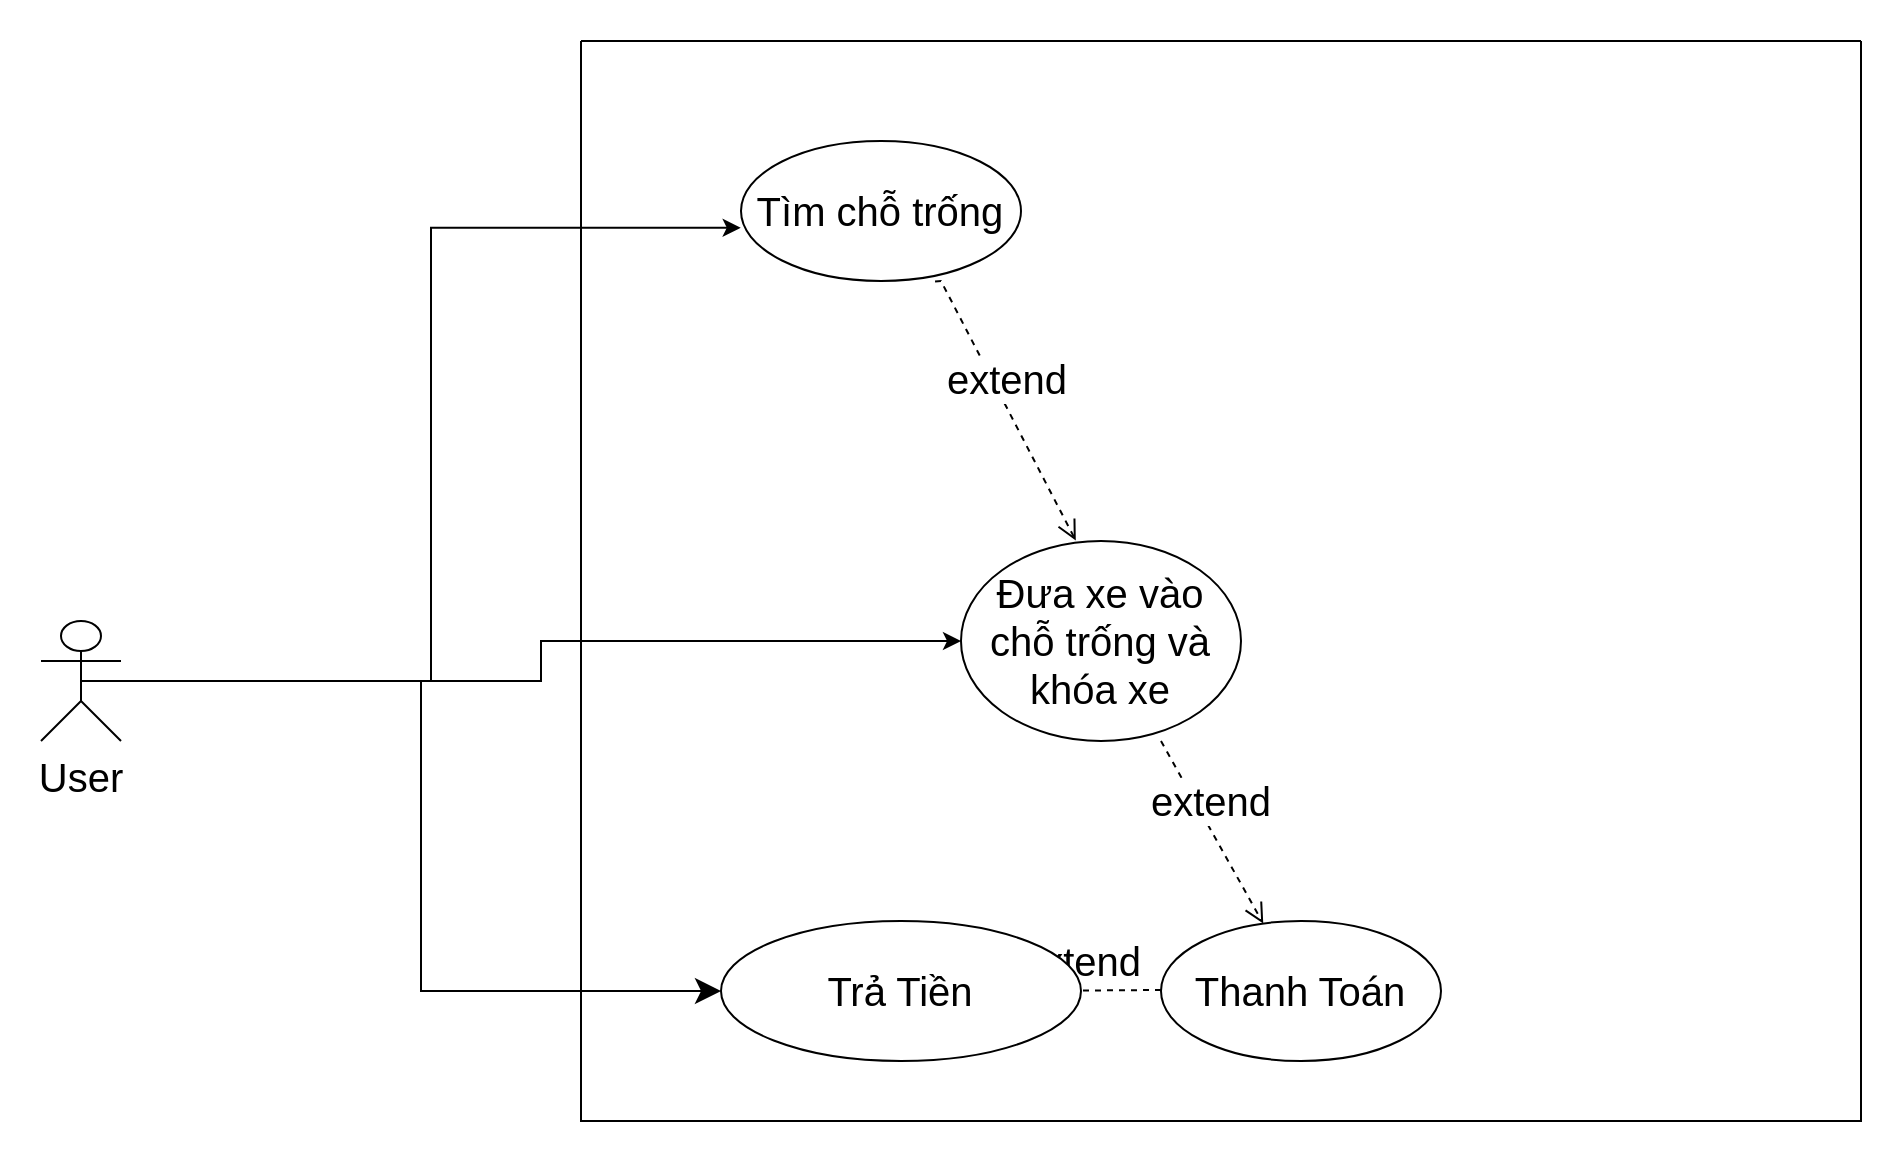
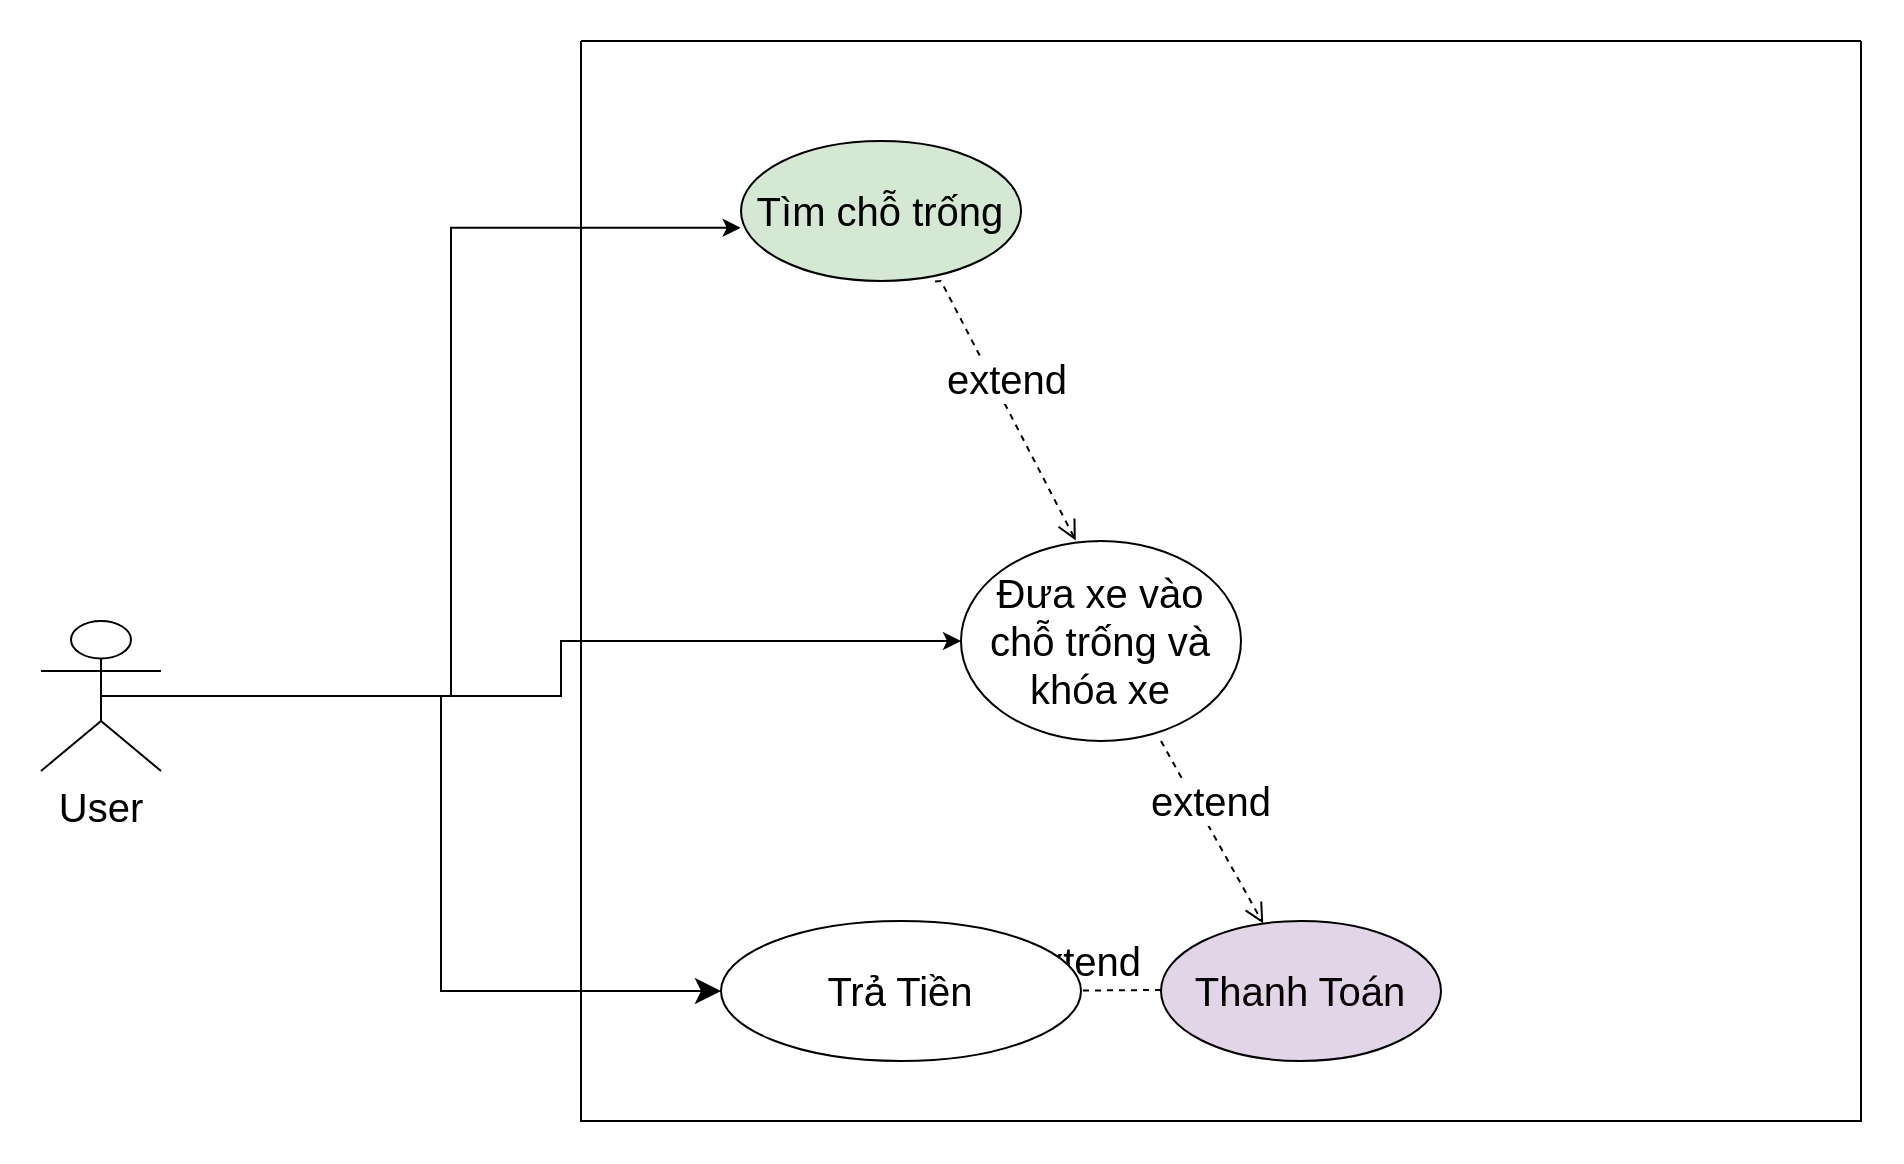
- <mxCell id="4" value="Tìm chỗ trống" style="ellipse;whiteSpace=wrap;html=1;fontSize=20;" vertex="1" parent="2"><mxGeometry x="80" y="50" width="140" height="70" as="geometry" /></mxCell>
+ <mxCell id="4" value="Tìm chỗ trống" style="ellipse;whiteSpace=wrap;html=1;fontSize=20;fillColor=#d5e8d4;" vertex="1" parent="2"><mxGeometry x="80" y="50" width="140" height="70" as="geometry" /></mxCell>
- <mxCell id="12" value="User" style="shape=umlActor;verticalLabelPosition=bottom;verticalAlign=top;html=1;fontSize=20;" vertex="1" parent="1"><mxGeometry x="20" y="310" width="40" height="60" as="geometry" /></mxCell>
+ <mxCell id="12" value="User" style="shape=umlActor;verticalLabelPosition=bottom;verticalAlign=top;html=1;fontSize=20;" vertex="1" parent="1"><mxGeometry x="20" y="310" width="60" height="75" as="geometry" /></mxCell>
- <mxCell id="5" value="Thanh Toán" style="ellipse;whiteSpace=wrap;html=1;fontSize=20;" vertex="1" parent="2"><mxGeometry x="290" y="440" width="140" height="70" as="geometry" /></mxCell>
+ <mxCell id="5" value="Thanh Toán" style="ellipse;whiteSpace=wrap;html=1;fontSize=20;fillColor=#e1d5e7;" vertex="1" parent="2"><mxGeometry x="290" y="440" width="140" height="70" as="geometry" /></mxCell>
